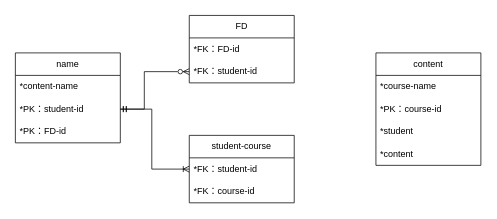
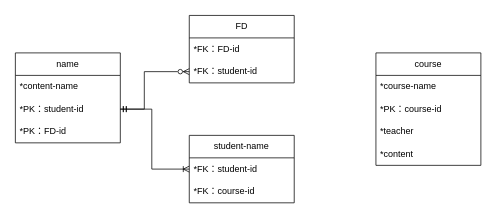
- <mxCell id="10" value="content" style="swimlane;fontStyle=0;childLayout=stackLayout;horizontal=1;startSize=30;horizontalStack=0;resizeParent=1;resizeParentMax=0;resizeLast=0;collapsible=1;marginBottom=0;whiteSpace=wrap;html=1;" vertex="1" parent="1"><mxGeometry x="501" y="70" width="140" height="150" as="geometry" /></mxCell>
+ <mxCell id="10" value="course" style="swimlane;fontStyle=0;childLayout=stackLayout;horizontal=1;startSize=30;horizontalStack=0;resizeParent=1;resizeParentMax=0;resizeLast=0;collapsible=1;marginBottom=0;whiteSpace=wrap;html=1;" vertex="1" parent="1"><mxGeometry x="501" y="70" width="140" height="150" as="geometry" /></mxCell>
- <mxCell id="13" value="*student" style="text;strokeColor=none;fillColor=none;align=left;verticalAlign=middle;spacingLeft=4;spacingRight=4;overflow=hidden;points=[[0,0.5],[1,0.5]];portConstraint=eastwest;rotatable=0;whiteSpace=wrap;html=1;" vertex="1" parent="10"><mxGeometry y="90" width="140" height="30" as="geometry" /></mxCell>
+ <mxCell id="13" value="*teacher" style="text;strokeColor=none;fillColor=none;align=left;verticalAlign=middle;spacingLeft=4;spacingRight=4;overflow=hidden;points=[[0,0.5],[1,0.5]];portConstraint=eastwest;rotatable=0;whiteSpace=wrap;html=1;" vertex="1" parent="10"><mxGeometry y="90" width="140" height="30" as="geometry" /></mxCell>
- <mxCell id="7" value="student-course" style="swimlane;fontStyle=0;childLayout=stackLayout;horizontal=1;startSize=30;horizontalStack=0;resizeParent=1;resizeParentMax=0;resizeLast=0;collapsible=1;marginBottom=0;whiteSpace=wrap;html=1;" vertex="1" parent="1"><mxGeometry x="252" y="180" width="140" height="90" as="geometry" /></mxCell>
+ <mxCell id="7" value="student-name" style="swimlane;fontStyle=0;childLayout=stackLayout;horizontal=1;startSize=30;horizontalStack=0;resizeParent=1;resizeParentMax=0;resizeLast=0;collapsible=1;marginBottom=0;whiteSpace=wrap;html=1;" vertex="1" parent="1"><mxGeometry x="252" y="180" width="140" height="90" as="geometry" /></mxCell>
